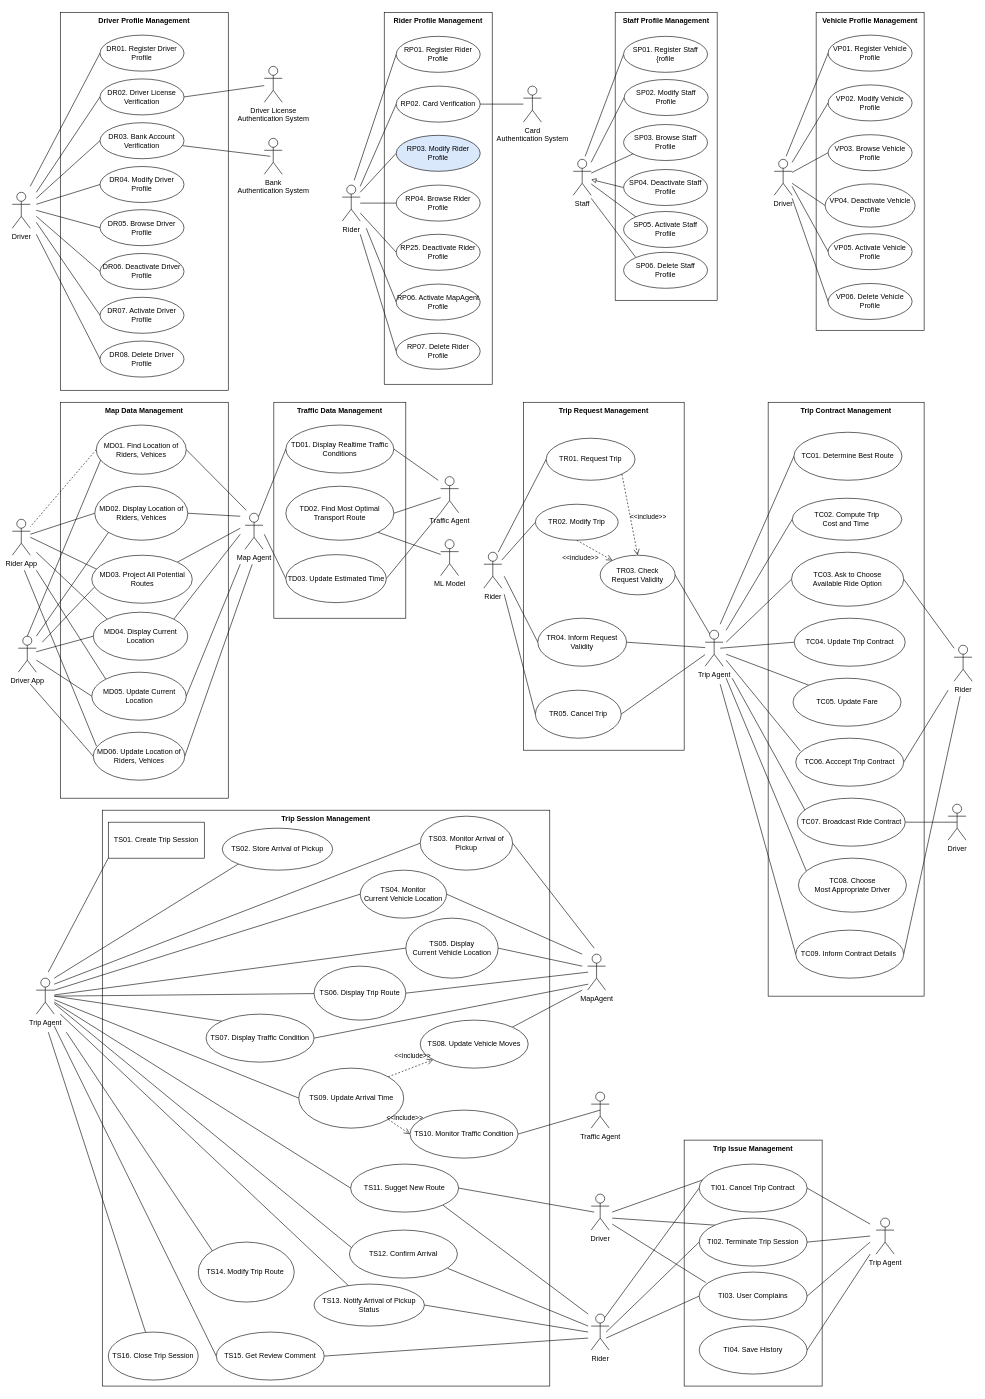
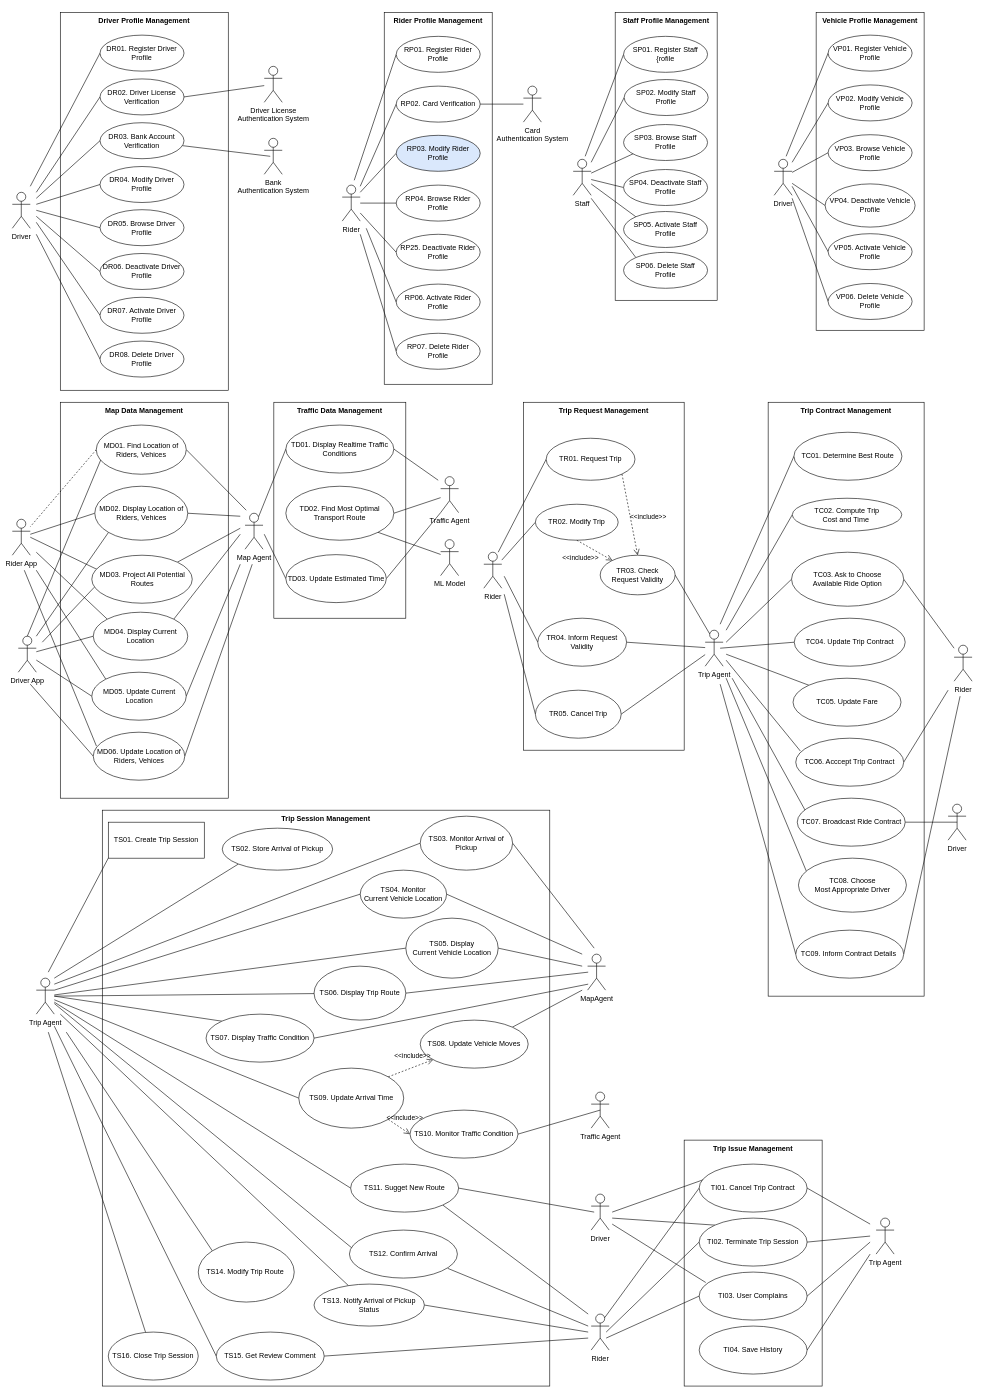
- <mxCell id="37" style="edgeStyle=none;rounded=0;orthogonalLoop=1;jettySize=auto;html=1;exitX=0;exitY=0.5;exitDx=0;exitDy=0;endArrow=block;endFill=0;" parent="1" source="103" target="35" edge="1"><mxGeometry relative="1" as="geometry"><mxPoint x="1100" y="310" as="sourcePoint" /></mxGeometry></mxCell>
+ <mxCell id="37" style="edgeStyle=none;rounded=0;orthogonalLoop=1;jettySize=auto;html=1;exitX=0;exitY=0.5;exitDx=0;exitDy=0;endArrow=none;endFill=0;" parent="1" source="103" target="35" edge="1"><mxGeometry relative="1" as="geometry"><mxPoint x="1100" y="310" as="sourcePoint" /></mxGeometry></mxCell>
- <mxCell id="220" value="RP06. Activate MapAgent Profile" style="ellipse;whiteSpace=wrap;html=1;flipH=0;flipV=0;" parent="214" vertex="1"><mxGeometry y="413" width="140" height="60" as="geometry" /></mxCell>
+ <mxCell id="220" value="RP06. Activate Rider Profile" style="ellipse;whiteSpace=wrap;html=1;flipH=0;flipV=0;" parent="214" vertex="1"><mxGeometry y="413" width="140" height="60" as="geometry" /></mxCell>
- <mxCell id="140" value="TC02. Compute Trip &lt;br&gt;Cost and Time&amp;nbsp;" style="ellipse;whiteSpace=wrap;html=1;" parent="138" vertex="1"><mxGeometry x="10.25" y="110" width="182.5" height="70" as="geometry" /></mxCell>
+ <mxCell id="140" value="TC02. Compute Trip &lt;br&gt;Cost and Time&amp;nbsp;" style="ellipse;whiteSpace=wrap;html=1;" parent="138" vertex="1"><mxGeometry x="10.25" y="110" width="182.5" height="55" as="geometry" /></mxCell>
